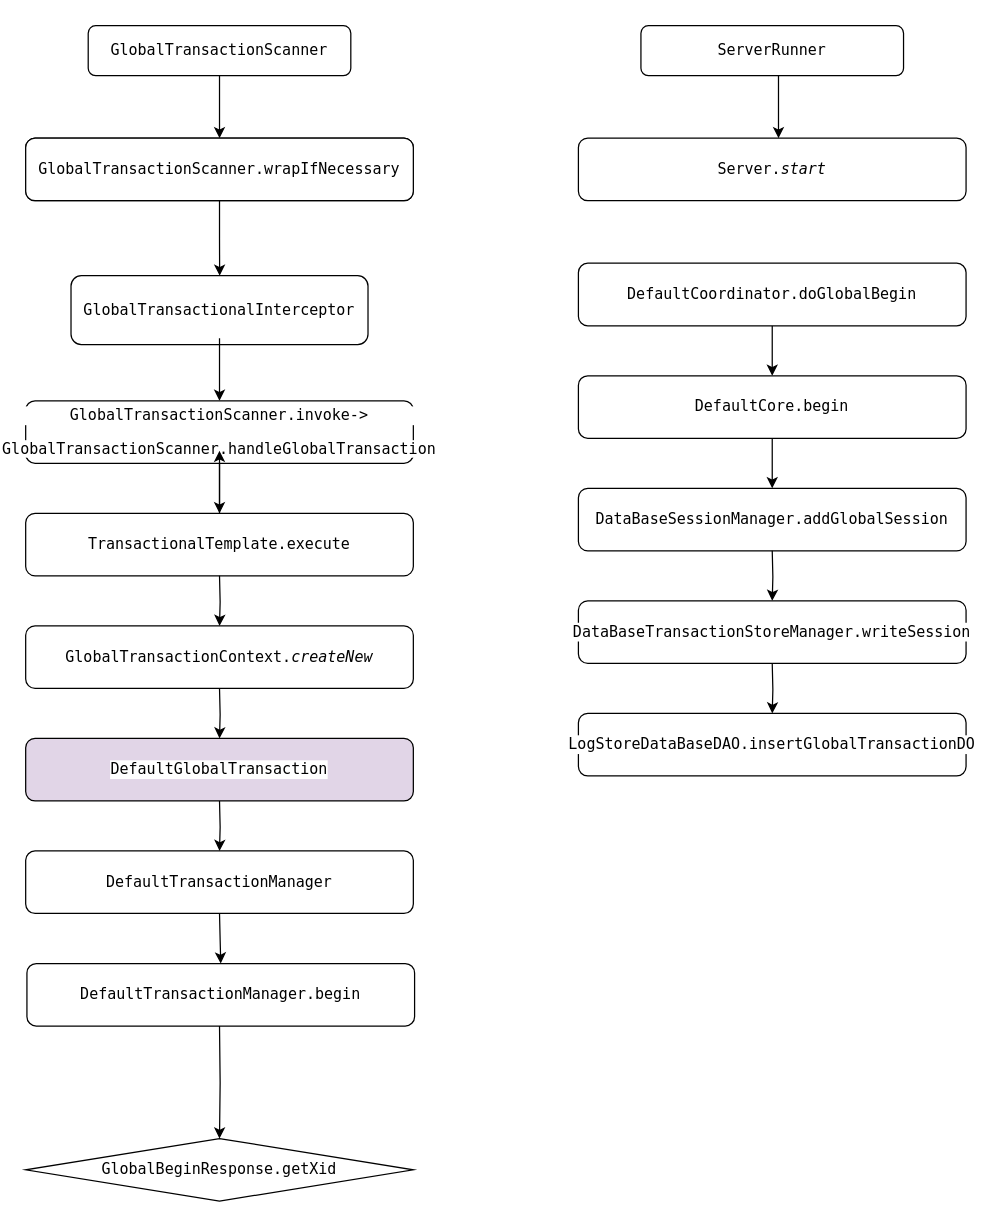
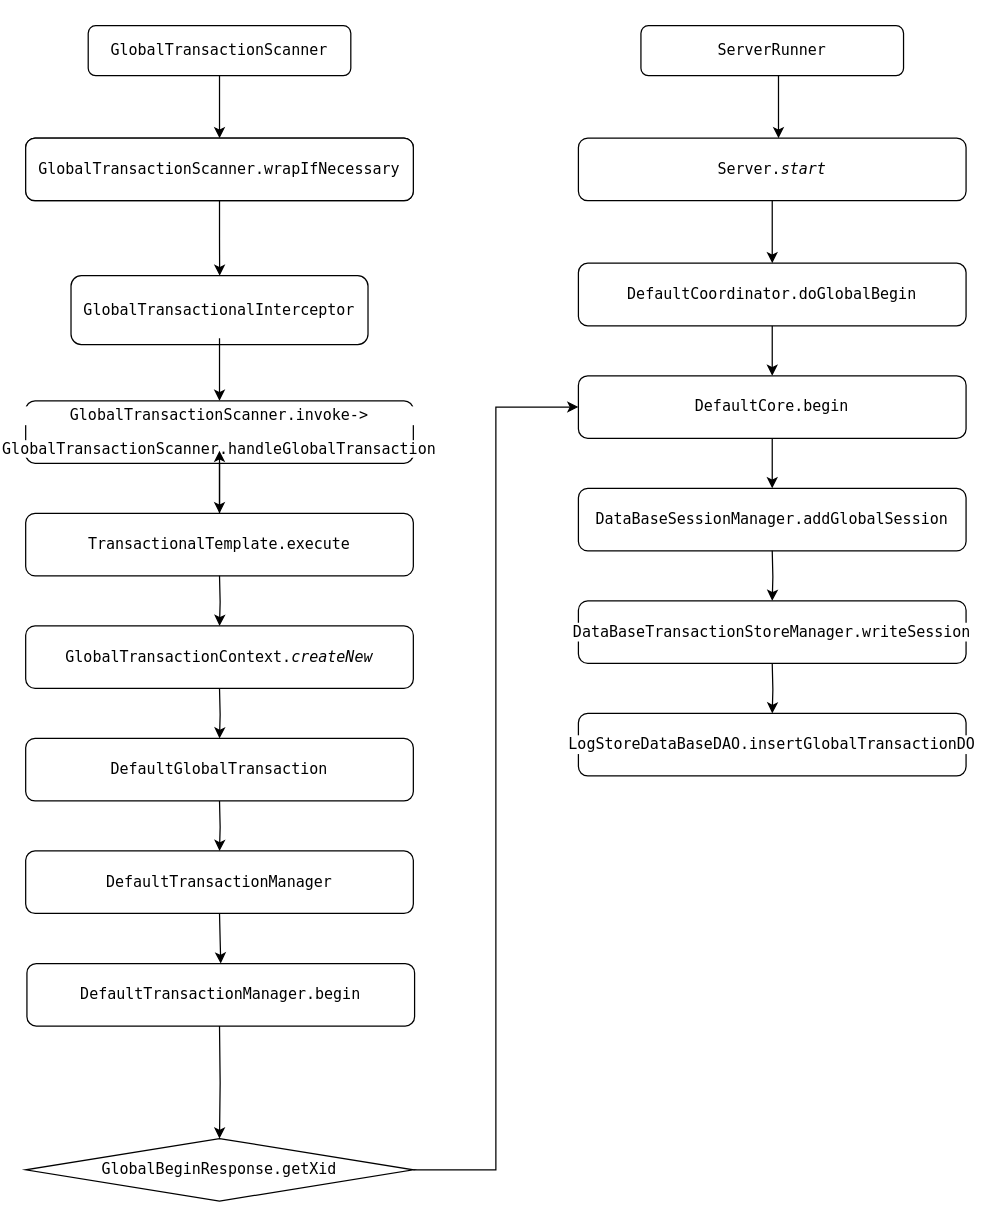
+ <mxCell id="26" style="edgeStyle=orthogonalEdgeStyle;rounded=0;orthogonalLoop=1;jettySize=auto;html=1;entryX=0.5;entryY=0;entryDx=0;entryDy=0;" edge="1" parent="1" source="27" target="29"><mxGeometry relative="1" as="geometry" /></mxCell>
- <mxCell id="15" value="&lt;pre style=&quot;background-color: rgb(255 , 255 , 255) ; font-family: &amp;#34;jetbrains mono&amp;#34; , monospace ; font-size: 9pt&quot;&gt;&lt;pre style=&quot;font-family: &amp;#34;jetbrains mono&amp;#34; , monospace ; font-size: 9pt&quot;&gt;&lt;pre style=&quot;font-family: &amp;#34;jetbrains mono&amp;#34; , monospace ; font-size: 9pt&quot;&gt;DefaultGlobalTransaction&lt;/pre&gt;&lt;/pre&gt;&lt;/pre&gt;" style="rounded=1;whiteSpace=wrap;html=1;fillColor=#e1d5e7;" vertex="1" parent="1"><mxGeometry x="20" y="590" width="310" height="50" as="geometry" /></mxCell>
+ <mxCell id="15" value="&lt;pre style=&quot;background-color: rgb(255 , 255 , 255) ; font-family: &amp;#34;jetbrains mono&amp;#34; , monospace ; font-size: 9pt&quot;&gt;&lt;pre style=&quot;font-family: &amp;#34;jetbrains mono&amp;#34; , monospace ; font-size: 9pt&quot;&gt;&lt;pre style=&quot;font-family: &amp;#34;jetbrains mono&amp;#34; , monospace ; font-size: 9pt&quot;&gt;DefaultGlobalTransaction&lt;/pre&gt;&lt;/pre&gt;&lt;/pre&gt;" style="rounded=1;whiteSpace=wrap;html=1;" vertex="1" parent="1"><mxGeometry x="20" y="590" width="310" height="50" as="geometry" /></mxCell>
+ <mxCell id="21" style="edgeStyle=orthogonalEdgeStyle;rounded=0;orthogonalLoop=1;jettySize=auto;html=1;exitX=1;exitY=0.5;exitDx=0;exitDy=0;entryX=0;entryY=0.5;entryDx=0;entryDy=0;" edge="1" parent="1" source="22" target="31"><mxGeometry relative="1" as="geometry" /></mxCell>
